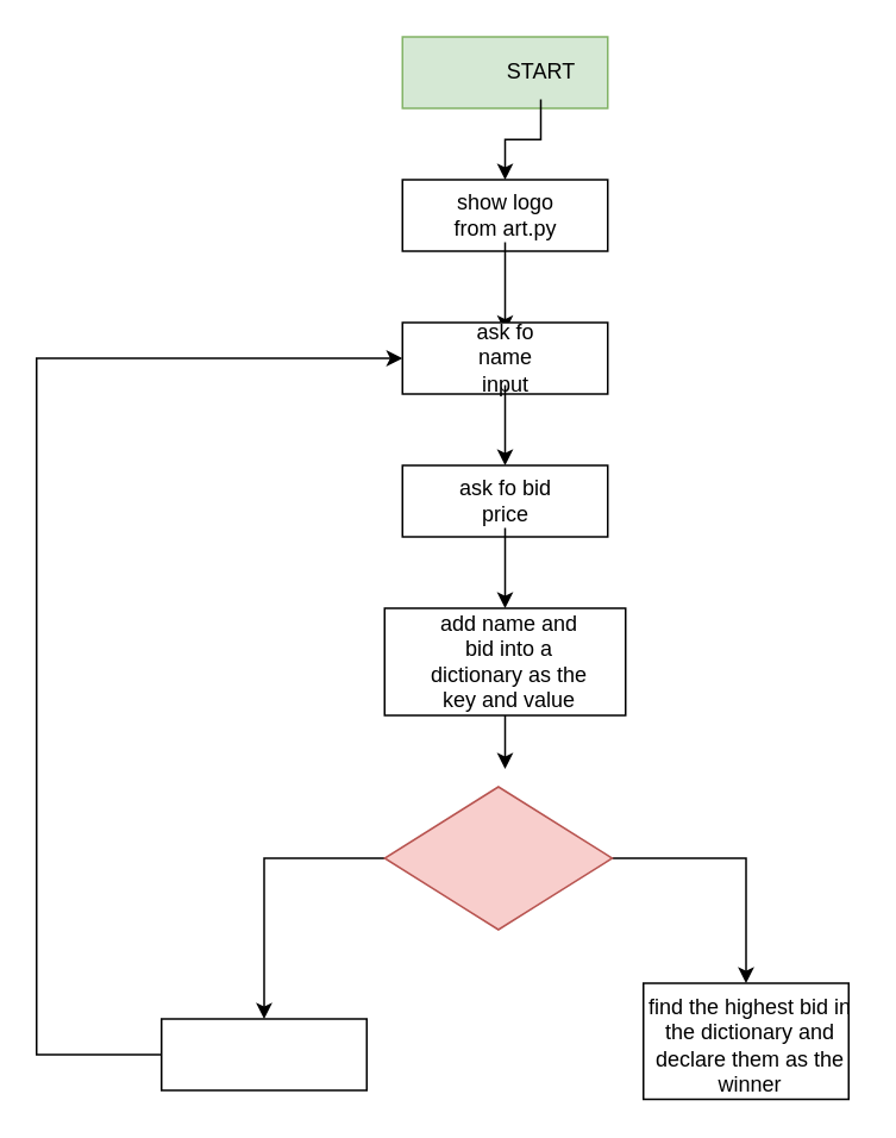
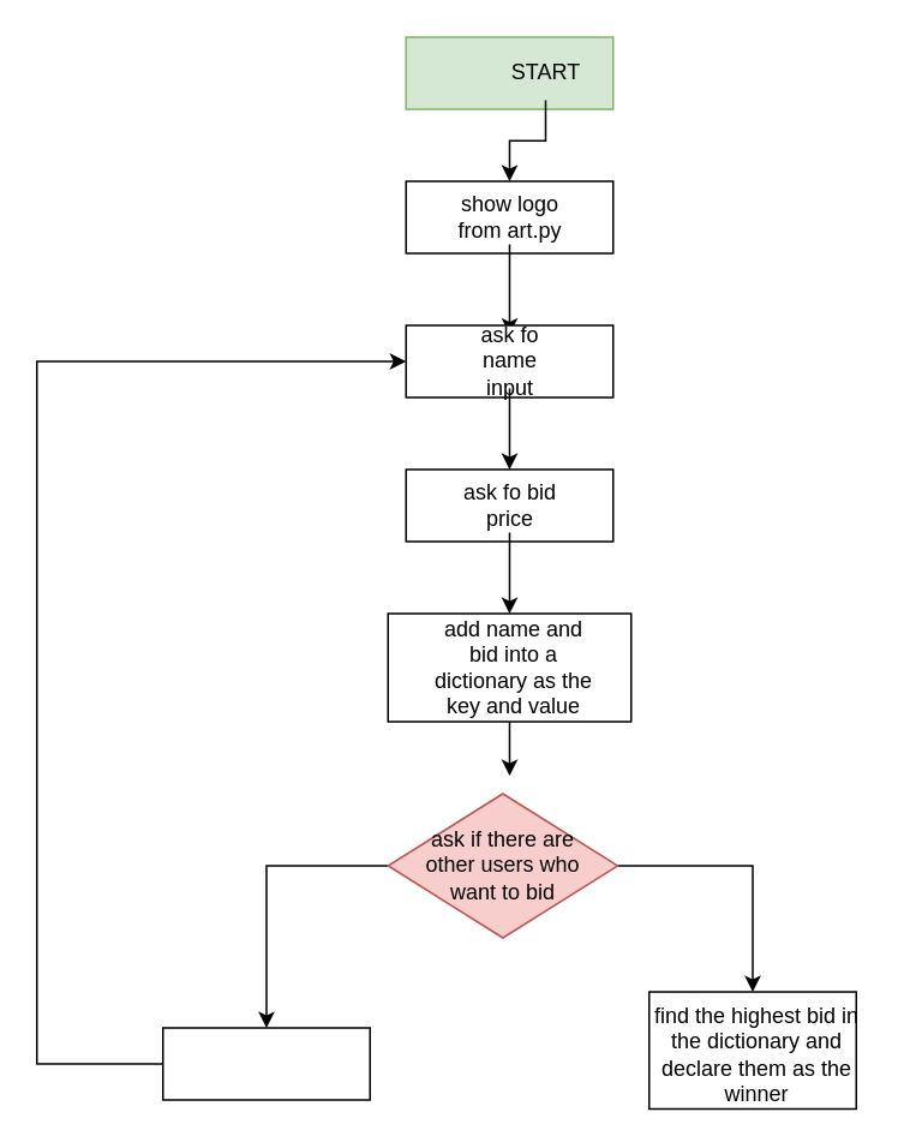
+ <mxCell id="20" value="ask if there are other users who want to bid" style="text;html=1;strokeColor=none;fillColor=none;align=center;verticalAlign=middle;whiteSpace=wrap;rounded=0;" vertex="1" parent="1"><mxGeometry x="230" y="452.5" width="97.5" height="55" as="geometry" /></mxCell>
